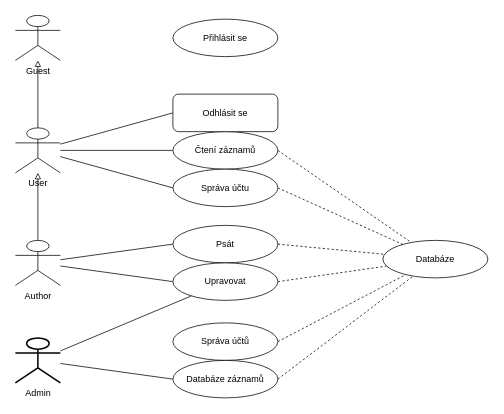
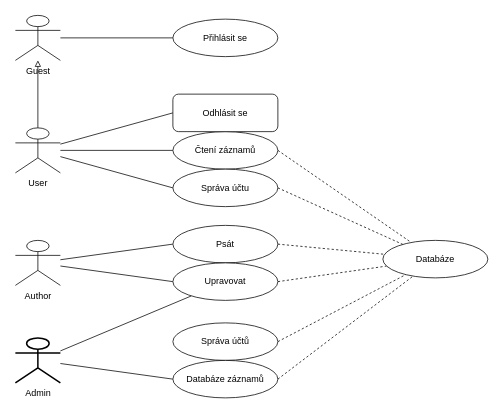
+ <mxCell id="2" style="rounded=0;orthogonalLoop=1;jettySize=auto;html=1;entryX=0;entryY=0.5;entryDx=0;entryDy=0;endArrow=none;endFill=0;" parent="1" source="3" target="4" edge="1"><mxGeometry relative="1" as="geometry" /></mxCell>
- <mxCell id="13" style="edgeStyle=none;rounded=0;orthogonalLoop=1;jettySize=auto;html=1;endArrow=block;endFill=0;" parent="1" source="15" target="9" edge="1"><mxGeometry relative="1" as="geometry" /></mxCell>
